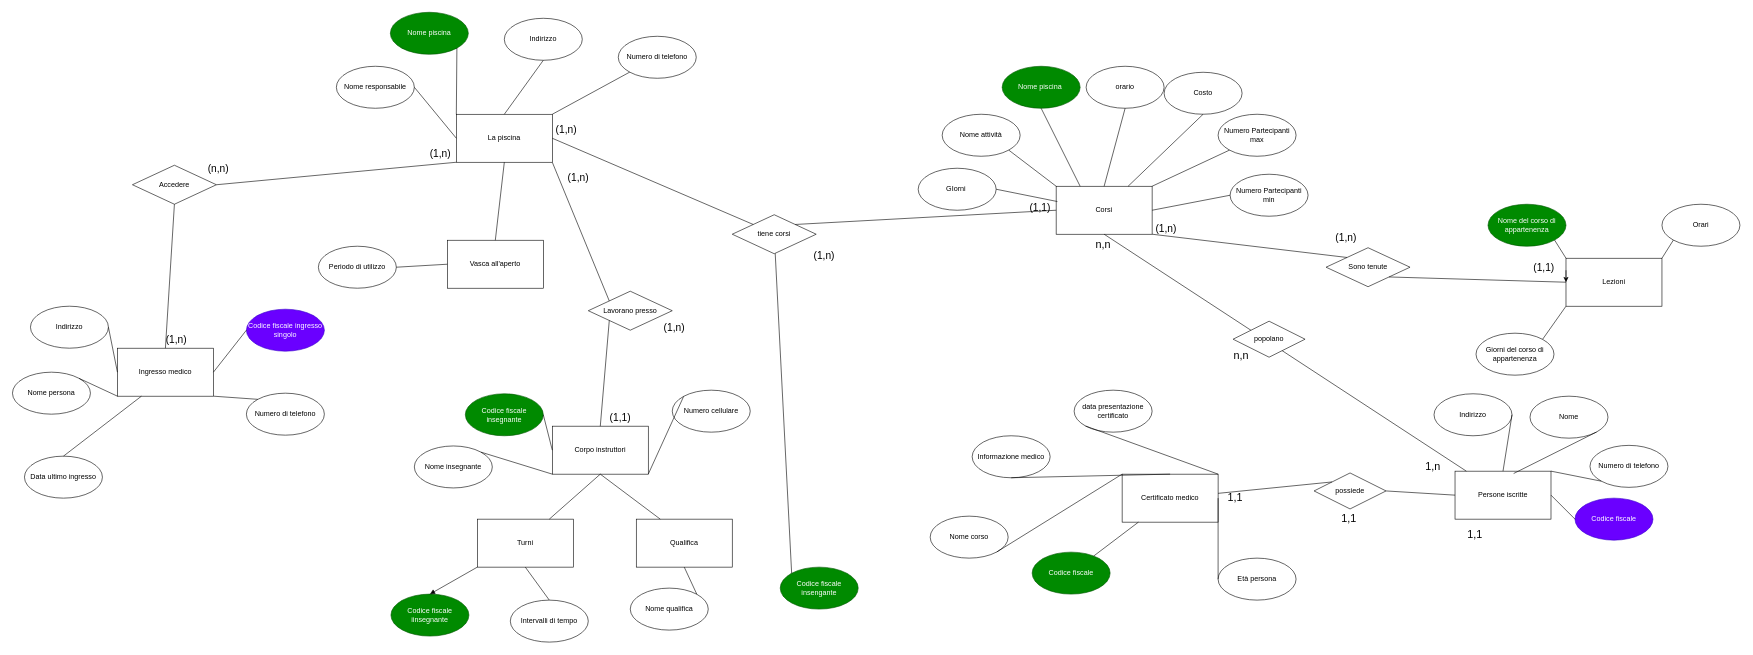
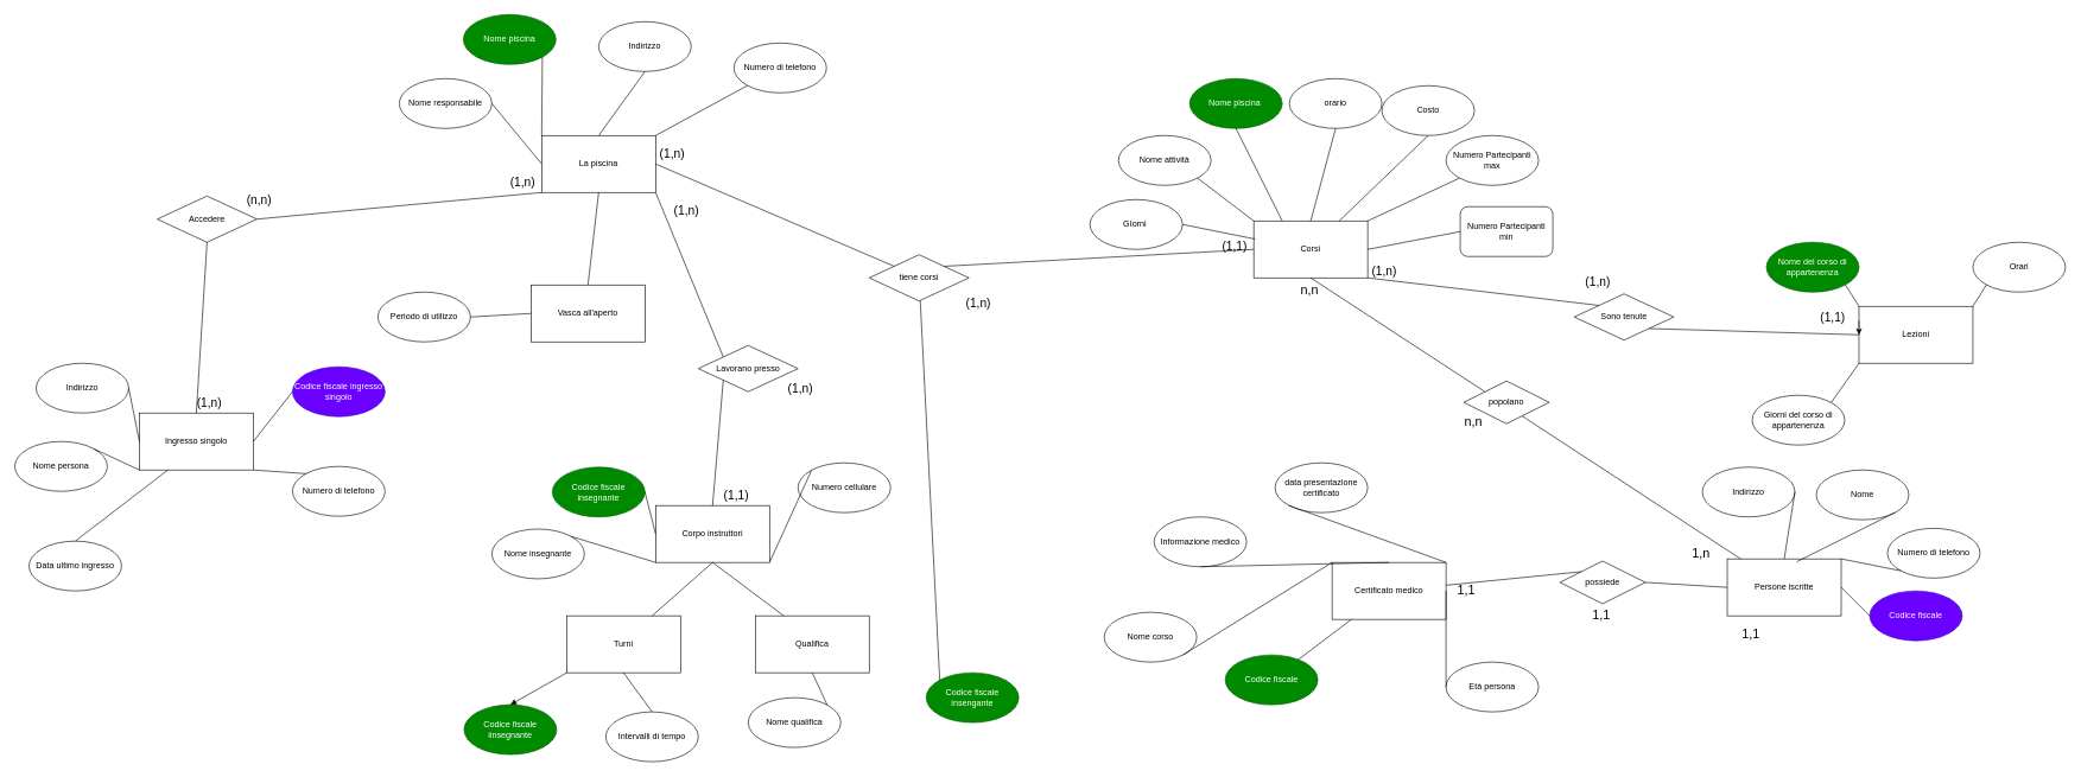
- <mxCell id="20" value="Numero Partecipanti&lt;div&gt;min&lt;/div&gt;" style="ellipse;whiteSpace=wrap;html=1;align=center;" parent="1" vertex="1"><mxGeometry x="2050" y="290" width="130" height="70" as="geometry" /></mxCell>
+ <mxCell id="20" value="Numero Partecipanti&lt;div&gt;min&lt;/div&gt;" style="whiteSpace=wrap;html=1;align=center;rounded=1;" parent="1" vertex="1"><mxGeometry x="2050" y="290" width="130" height="70" as="geometry" /></mxCell>
- <mxCell id="60" value="Ingresso medico" style="whiteSpace=wrap;html=1;align=center;" parent="1" vertex="1"><mxGeometry x="195" y="580" width="160" height="80" as="geometry" /></mxCell>
+ <mxCell id="60" value="Ingresso singolo" style="whiteSpace=wrap;html=1;align=center;" parent="1" vertex="1"><mxGeometry x="195" y="580" width="160" height="80" as="geometry" /></mxCell>
